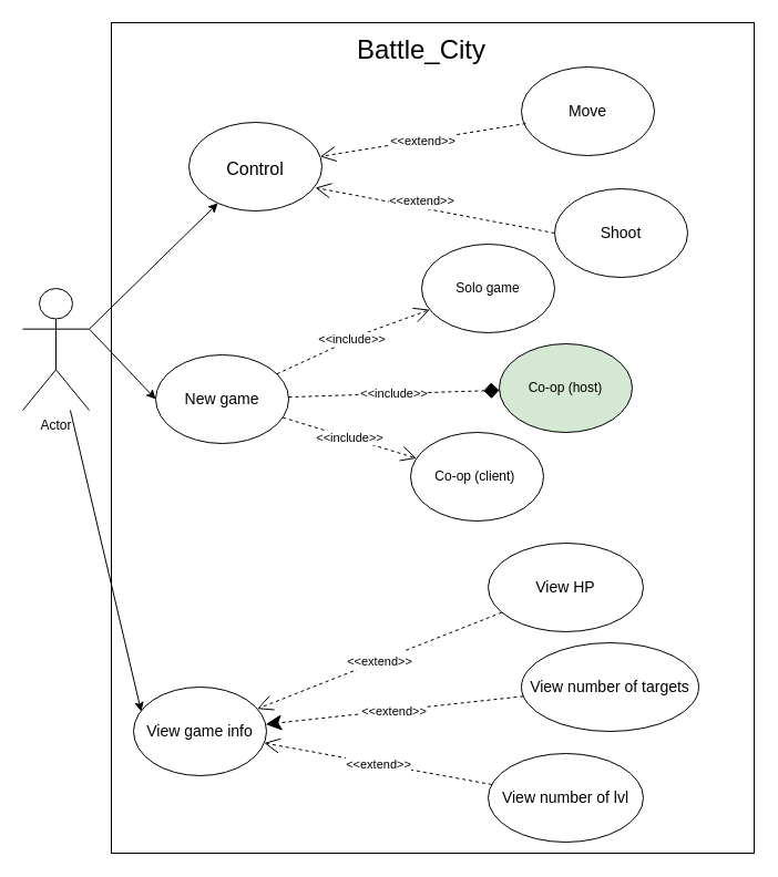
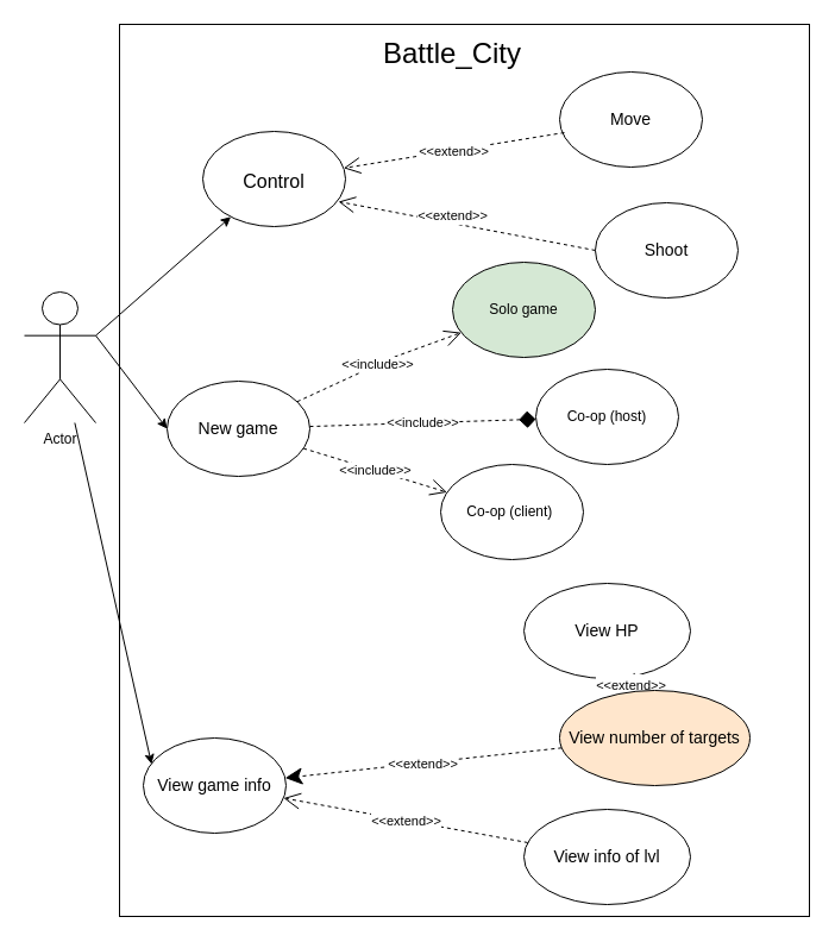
- <mxCell id="21" value="Solo game" style="ellipse;whiteSpace=wrap;html=1;" parent="1" vertex="1"><mxGeometry x="380" y="220" width="120" height="80" as="geometry" /></mxCell>
+ <mxCell id="21" value="Solo game" style="ellipse;whiteSpace=wrap;html=1;fillColor=#d5e8d4;" parent="1" vertex="1"><mxGeometry x="380" y="220" width="120" height="80" as="geometry" /></mxCell>
- <mxCell id="3" value="Actor" style="shape=umlActor;verticalLabelPosition=bottom;verticalAlign=top;html=1;outlineConnect=0;" parent="1" vertex="1"><mxGeometry x="20" y="260" width="60" height="110" as="geometry" /></mxCell>
+ <mxCell id="3" value="Actor" style="shape=umlActor;verticalLabelPosition=bottom;verticalAlign=top;html=1;outlineConnect=0;" parent="1" vertex="1"><mxGeometry x="20" y="245" width="60" height="110" as="geometry" /></mxCell>
- <mxCell id="23" value="Co-op (host)" style="ellipse;whiteSpace=wrap;html=1;fillColor=#d5e8d4;" parent="1" vertex="1"><mxGeometry x="450" y="310" width="120" height="80" as="geometry" /></mxCell>
+ <mxCell id="23" value="Co-op (host)" style="ellipse;whiteSpace=wrap;html=1;" parent="1" vertex="1"><mxGeometry x="450" y="310" width="120" height="80" as="geometry" /></mxCell>
- <mxCell id="17" value="&lt;font style=&quot;font-size: 11px;&quot;&gt;&amp;lt;&amp;lt;extend&amp;gt;&amp;gt;&lt;/font&gt;" style="endArrow=open;endSize=12;dashed=1;html=1;rounded=0;fontSize=14;" parent="1" source="15" target="7" edge="1"><mxGeometry width="160" relative="1" as="geometry"><mxPoint x="270" y="530" as="sourcePoint" /><mxPoint x="430" y="530" as="targetPoint" /></mxGeometry></mxCell>
+ <mxCell id="17" value="&lt;font style=&quot;font-size: 11px;&quot;&gt;&amp;lt;&amp;lt;extend&amp;gt;&amp;gt;&lt;/font&gt;" style="endArrow=open;endSize=12;dashed=1;html=1;rounded=0;fontSize=14;" parent="1" source="15" target="19" edge="1"><mxGeometry width="160" relative="1" as="geometry"><mxPoint x="270" y="530" as="sourcePoint" /><mxPoint x="430" y="530" as="targetPoint" /></mxGeometry></mxCell>
- <mxCell id="19" value="View number of targets" style="ellipse;whiteSpace=wrap;html=1;fontSize=14;" parent="1" vertex="1"><mxGeometry x="470" y="580" width="160" height="80" as="geometry" /></mxCell>
+ <mxCell id="19" value="View number of targets" style="ellipse;whiteSpace=wrap;html=1;fontSize=14;fillColor=#ffe6cc;" parent="1" vertex="1"><mxGeometry x="470" y="580" width="160" height="80" as="geometry" /></mxCell>
- <mxCell id="16" value="View number of lvl" style="ellipse;whiteSpace=wrap;html=1;fontSize=14;" parent="1" vertex="1"><mxGeometry x="440" y="680" width="140" height="80" as="geometry" /></mxCell>
+ <mxCell id="16" value="View info of lvl" style="ellipse;whiteSpace=wrap;html=1;fontSize=14;" parent="1" vertex="1"><mxGeometry x="440" y="680" width="140" height="80" as="geometry" /></mxCell>
